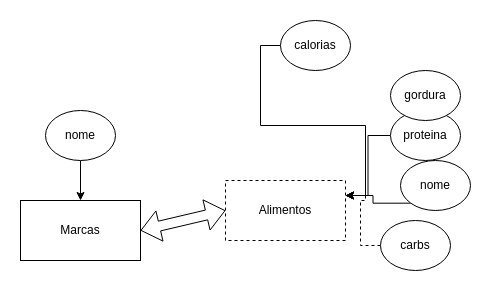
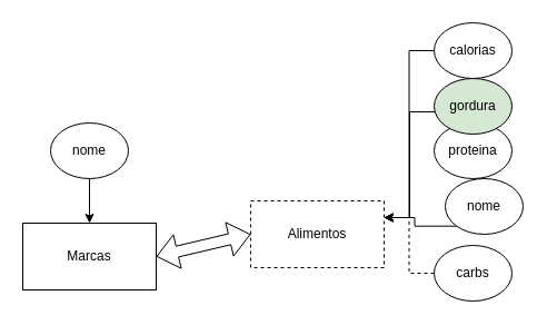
- <mxCell id="16" value="calorias" style="ellipse;whiteSpace=wrap;html=1;" vertex="1" parent="1"><mxGeometry x="280" y="20" width="70" height="50" as="geometry" /></mxCell>
+ <mxCell id="16" value="calorias" style="ellipse;whiteSpace=wrap;html=1;" vertex="1" parent="1"><mxGeometry x="390" y="20" width="70" height="50" as="geometry" /></mxCell>
- <mxCell id="11" value="gordura" style="ellipse;whiteSpace=wrap;html=1;" vertex="1" parent="1"><mxGeometry x="390" y="70" width="70" height="50" as="geometry" /></mxCell>
+ <mxCell id="11" value="gordura" style="ellipse;whiteSpace=wrap;html=1;fillColor=#d5e8d4;" vertex="1" parent="1"><mxGeometry x="390" y="70" width="70" height="50" as="geometry" /></mxCell>
+ <mxCell id="10" style="edgeStyle=orthogonalEdgeStyle;rounded=0;orthogonalLoop=1;jettySize=auto;html=1;exitX=0.5;exitY=0;exitDx=0;exitDy=0;entryX=1;entryY=0.25;entryDx=0;entryDy=0;" edge="1" parent="1" source="11" target="3"><mxGeometry relative="1" as="geometry"><Array as="points"><mxPoint x="425" y="100" /><mxPoint x="368" y="100" /><mxPoint x="368" y="195" /></Array></mxGeometry></mxCell>
- <mxCell id="6" style="edgeStyle=orthogonalEdgeStyle;rounded=0;orthogonalLoop=1;jettySize=auto;html=1;exitX=0;exitY=0.5;exitDx=0;exitDy=0;entryX=1;entryY=0.25;entryDx=0;entryDy=0;" edge="1" parent="1" source="7" target="3"><mxGeometry relative="1" as="geometry" /></mxCell>
- <mxCell id="9" value="carbs" style="ellipse;whiteSpace=wrap;html=1;" vertex="1" parent="1"><mxGeometry x="380" y="220" width="70" height="50" as="geometry" /></mxCell>
+ <mxCell id="9" value="carbs" style="ellipse;whiteSpace=wrap;html=1;" vertex="1" parent="1"><mxGeometry x="390" y="220" width="70" height="50" as="geometry" /></mxCell>
